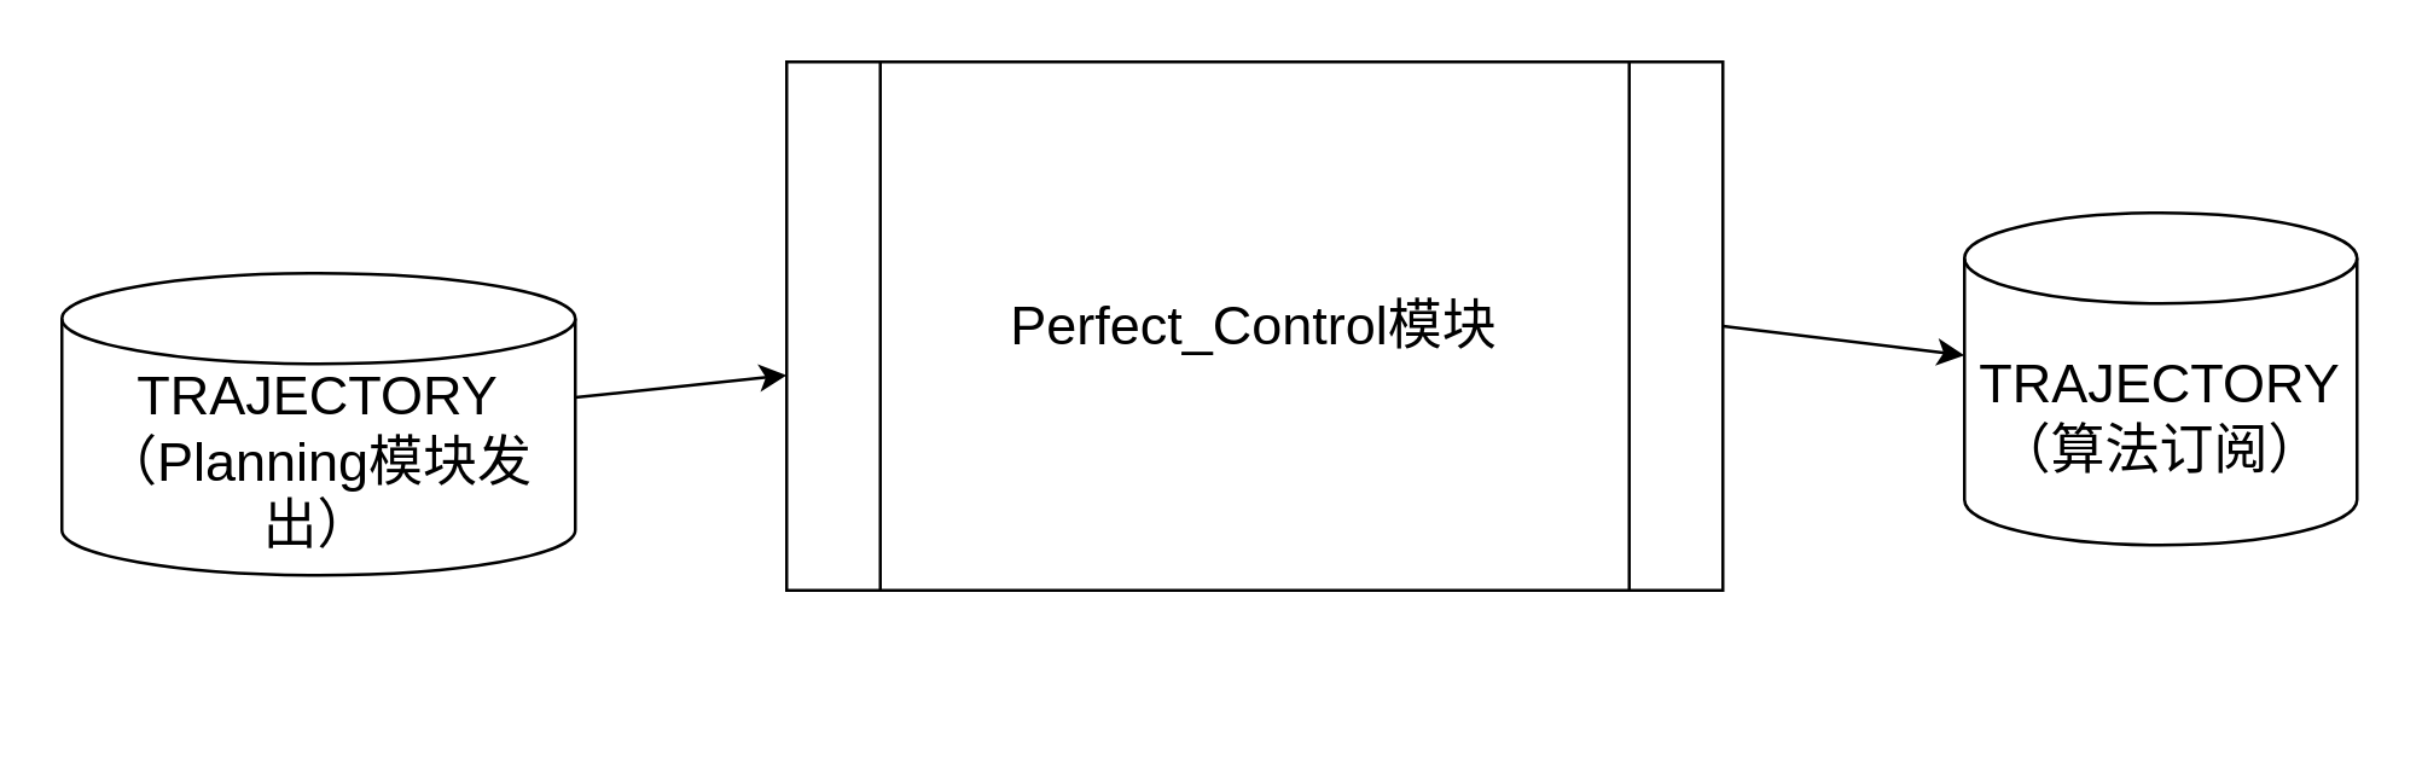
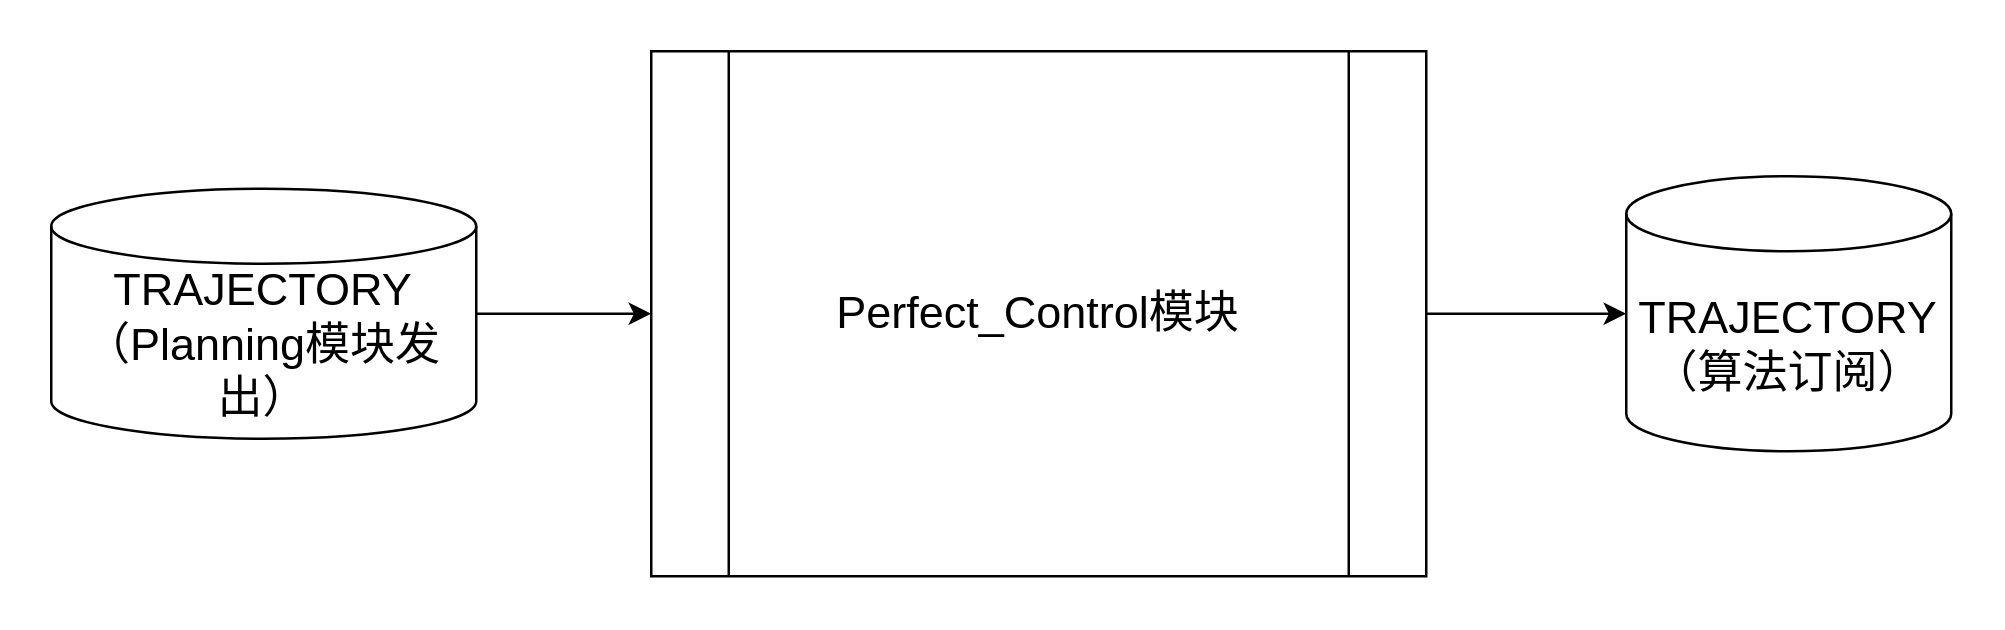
- <mxCell id="2" value="&lt;font style=&quot;font-size: 18px;&quot;&gt;Perfect_Control模块&lt;/font&gt;" style="shape=process;whiteSpace=wrap;html=1;backgroundOutline=1;" parent="1" vertex="1"><mxGeometry x="260" y="20" width="310" height="175" as="geometry" /></mxCell>
+ <mxCell id="2" value="&lt;font style=&quot;font-size: 18px;&quot;&gt;Perfect_Control模块&lt;/font&gt;" style="shape=process;whiteSpace=wrap;html=1;backgroundOutline=1;" parent="1" vertex="1"><mxGeometry x="260" y="20" width="310" height="210" as="geometry" /></mxCell>
- <mxCell id="4" value="TRAJECTORY&lt;br&gt;（Planning模块发出）" style="shape=cylinder3;whiteSpace=wrap;html=1;boundedLbl=1;backgroundOutline=1;size=15;fontSize=18;" parent="1" vertex="1"><mxGeometry x="20" y="90" width="170" height="100" as="geometry" /></mxCell>
+ <mxCell id="4" value="TRAJECTORY&lt;br&gt;（Planning模块发出）" style="shape=cylinder3;whiteSpace=wrap;html=1;boundedLbl=1;backgroundOutline=1;size=15;fontSize=18;" parent="1" vertex="1"><mxGeometry x="20" y="75" width="170" height="100" as="geometry" /></mxCell>
